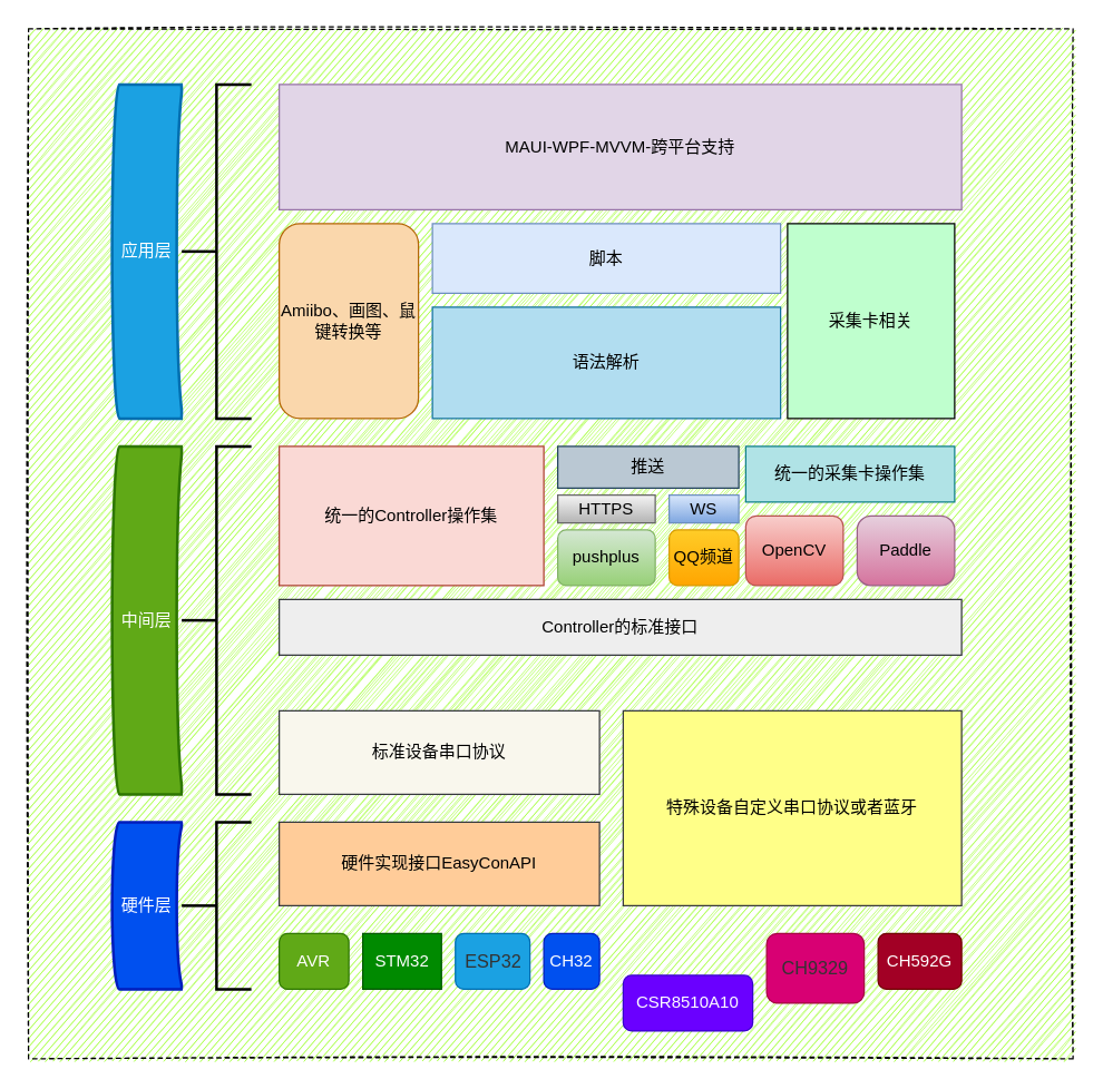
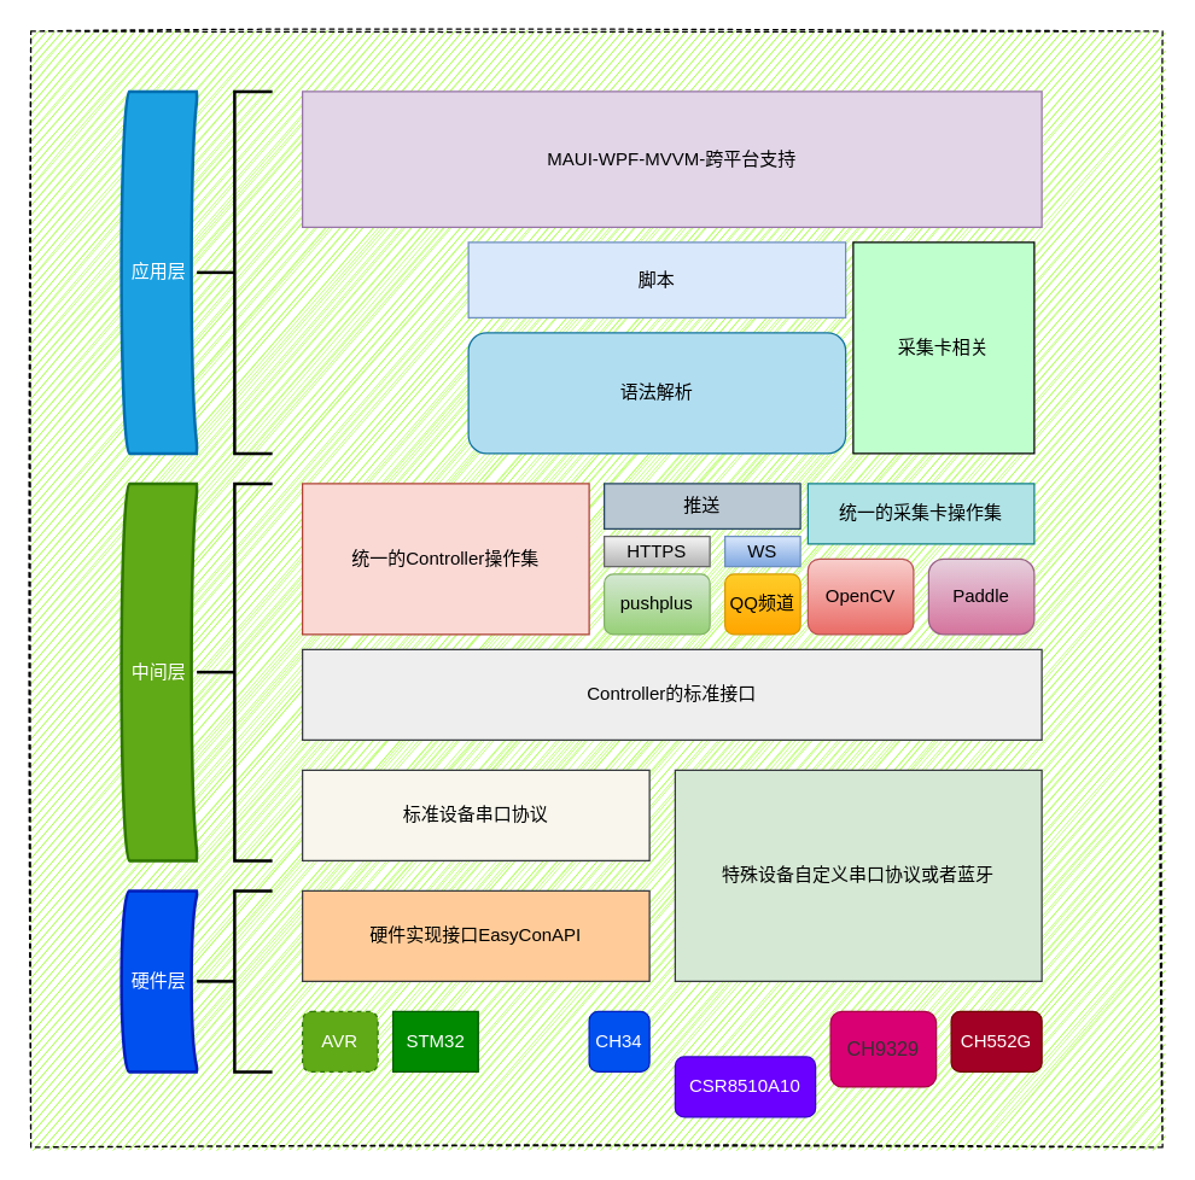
- <mxCell id="12" value="Amiibo、画图、鼠键转换等" style="rounded=1;whiteSpace=wrap;html=1;fillColor=#fad7ac;strokeColor=#b46504;" vertex="1" parent="1"><mxGeometry x="200" y="160" width="100" height="140" as="geometry" /></mxCell>
- <mxCell id="7" value="语法解析" style="rounded=0;whiteSpace=wrap;html=1;fillColor=#b1ddf0;strokeColor=#10739e;" vertex="1" parent="1"><mxGeometry x="310" y="220" width="250" height="80" as="geometry" /></mxCell>
+ <mxCell id="7" value="语法解析" style="whiteSpace=wrap;html=1;fillColor=#b1ddf0;strokeColor=#10739e;rounded=1;" vertex="1" parent="1"><mxGeometry x="310" y="220" width="250" height="80" as="geometry" /></mxCell>
- <mxCell id="6" value="Controller的标准接口" style="rounded=0;whiteSpace=wrap;html=1;fillColor=#eeeeee;strokeColor=#36393d;" vertex="1" parent="1"><mxGeometry x="200" y="430" width="490" height="40" as="geometry" /></mxCell>
+ <mxCell id="6" value="Controller的标准接口" style="rounded=0;whiteSpace=wrap;html=1;fillColor=#eeeeee;strokeColor=#36393d;" vertex="1" parent="1"><mxGeometry x="200" y="430" width="490" height="60" as="geometry" /></mxCell>
- <mxCell id="11" value="特殊设备自定义串口协议或者蓝牙" style="rounded=0;whiteSpace=wrap;html=1;fillColor=#ffff88;strokeColor=#36393d;" vertex="1" parent="1"><mxGeometry x="447" y="510" width="243" height="140" as="geometry" /></mxCell>
+ <mxCell id="11" value="特殊设备自定义串口协议或者蓝牙" style="rounded=0;whiteSpace=wrap;html=1;fillColor=#d5e8d4;strokeColor=#36393d;" vertex="1" parent="1"><mxGeometry x="447" y="510" width="243" height="140" as="geometry" /></mxCell>
- <mxCell id="24" value="AVR" style="whiteSpace=wrap;html=1;rounded=1;fillColor=#60a917;fontColor=#ffffff;strokeColor=#2D7600;" vertex="1" parent="1"><mxGeometry x="200" y="670" width="50" height="40" as="geometry" /></mxCell>
+ <mxCell id="24" value="AVR" style="whiteSpace=wrap;html=1;rounded=1;fillColor=#60a917;fontColor=#ffffff;strokeColor=#2D7600;dashed=1;" vertex="1" parent="1"><mxGeometry x="200" y="670" width="50" height="40" as="geometry" /></mxCell>
- <mxCell id="22" value="&lt;span style=&quot;color: rgb(51, 51, 51); font-family: Arial, sans-serif; font-size: 13px; text-align: start;&quot;&gt;ESP32&lt;br&gt;&lt;/span&gt;" style="whiteSpace=wrap;html=1;rounded=1;fillColor=#1ba1e2;fontColor=#ffffff;strokeColor=#006EAF;" vertex="1" parent="1"><mxGeometry x="326.5" y="670" width="53.5" height="40" as="geometry" /></mxCell>
- <mxCell id="23" value="CH32" style="rounded=1;whiteSpace=wrap;html=1;fillColor=#0050ef;fontColor=#ffffff;strokeColor=#001DBC;" vertex="1" parent="1"><mxGeometry x="390" y="670" width="40" height="40" as="geometry" /></mxCell>
+ <mxCell id="23" value="CH34" style="rounded=1;whiteSpace=wrap;html=1;fillColor=#0050ef;fontColor=#ffffff;strokeColor=#001DBC;" vertex="1" parent="1"><mxGeometry x="390" y="670" width="40" height="40" as="geometry" /></mxCell>
- <mxCell id="20" value="CH592G" style="rounded=1;whiteSpace=wrap;html=1;fillColor=#a20025;fontColor=#ffffff;strokeColor=#6F0000;" vertex="1" parent="1"><mxGeometry x="630" y="670" width="60" height="40" as="geometry" /></mxCell>
+ <mxCell id="20" value="CH552G" style="rounded=1;whiteSpace=wrap;html=1;fillColor=#a20025;fontColor=#ffffff;strokeColor=#6F0000;" vertex="1" parent="1"><mxGeometry x="630" y="670" width="60" height="40" as="geometry" /></mxCell>
